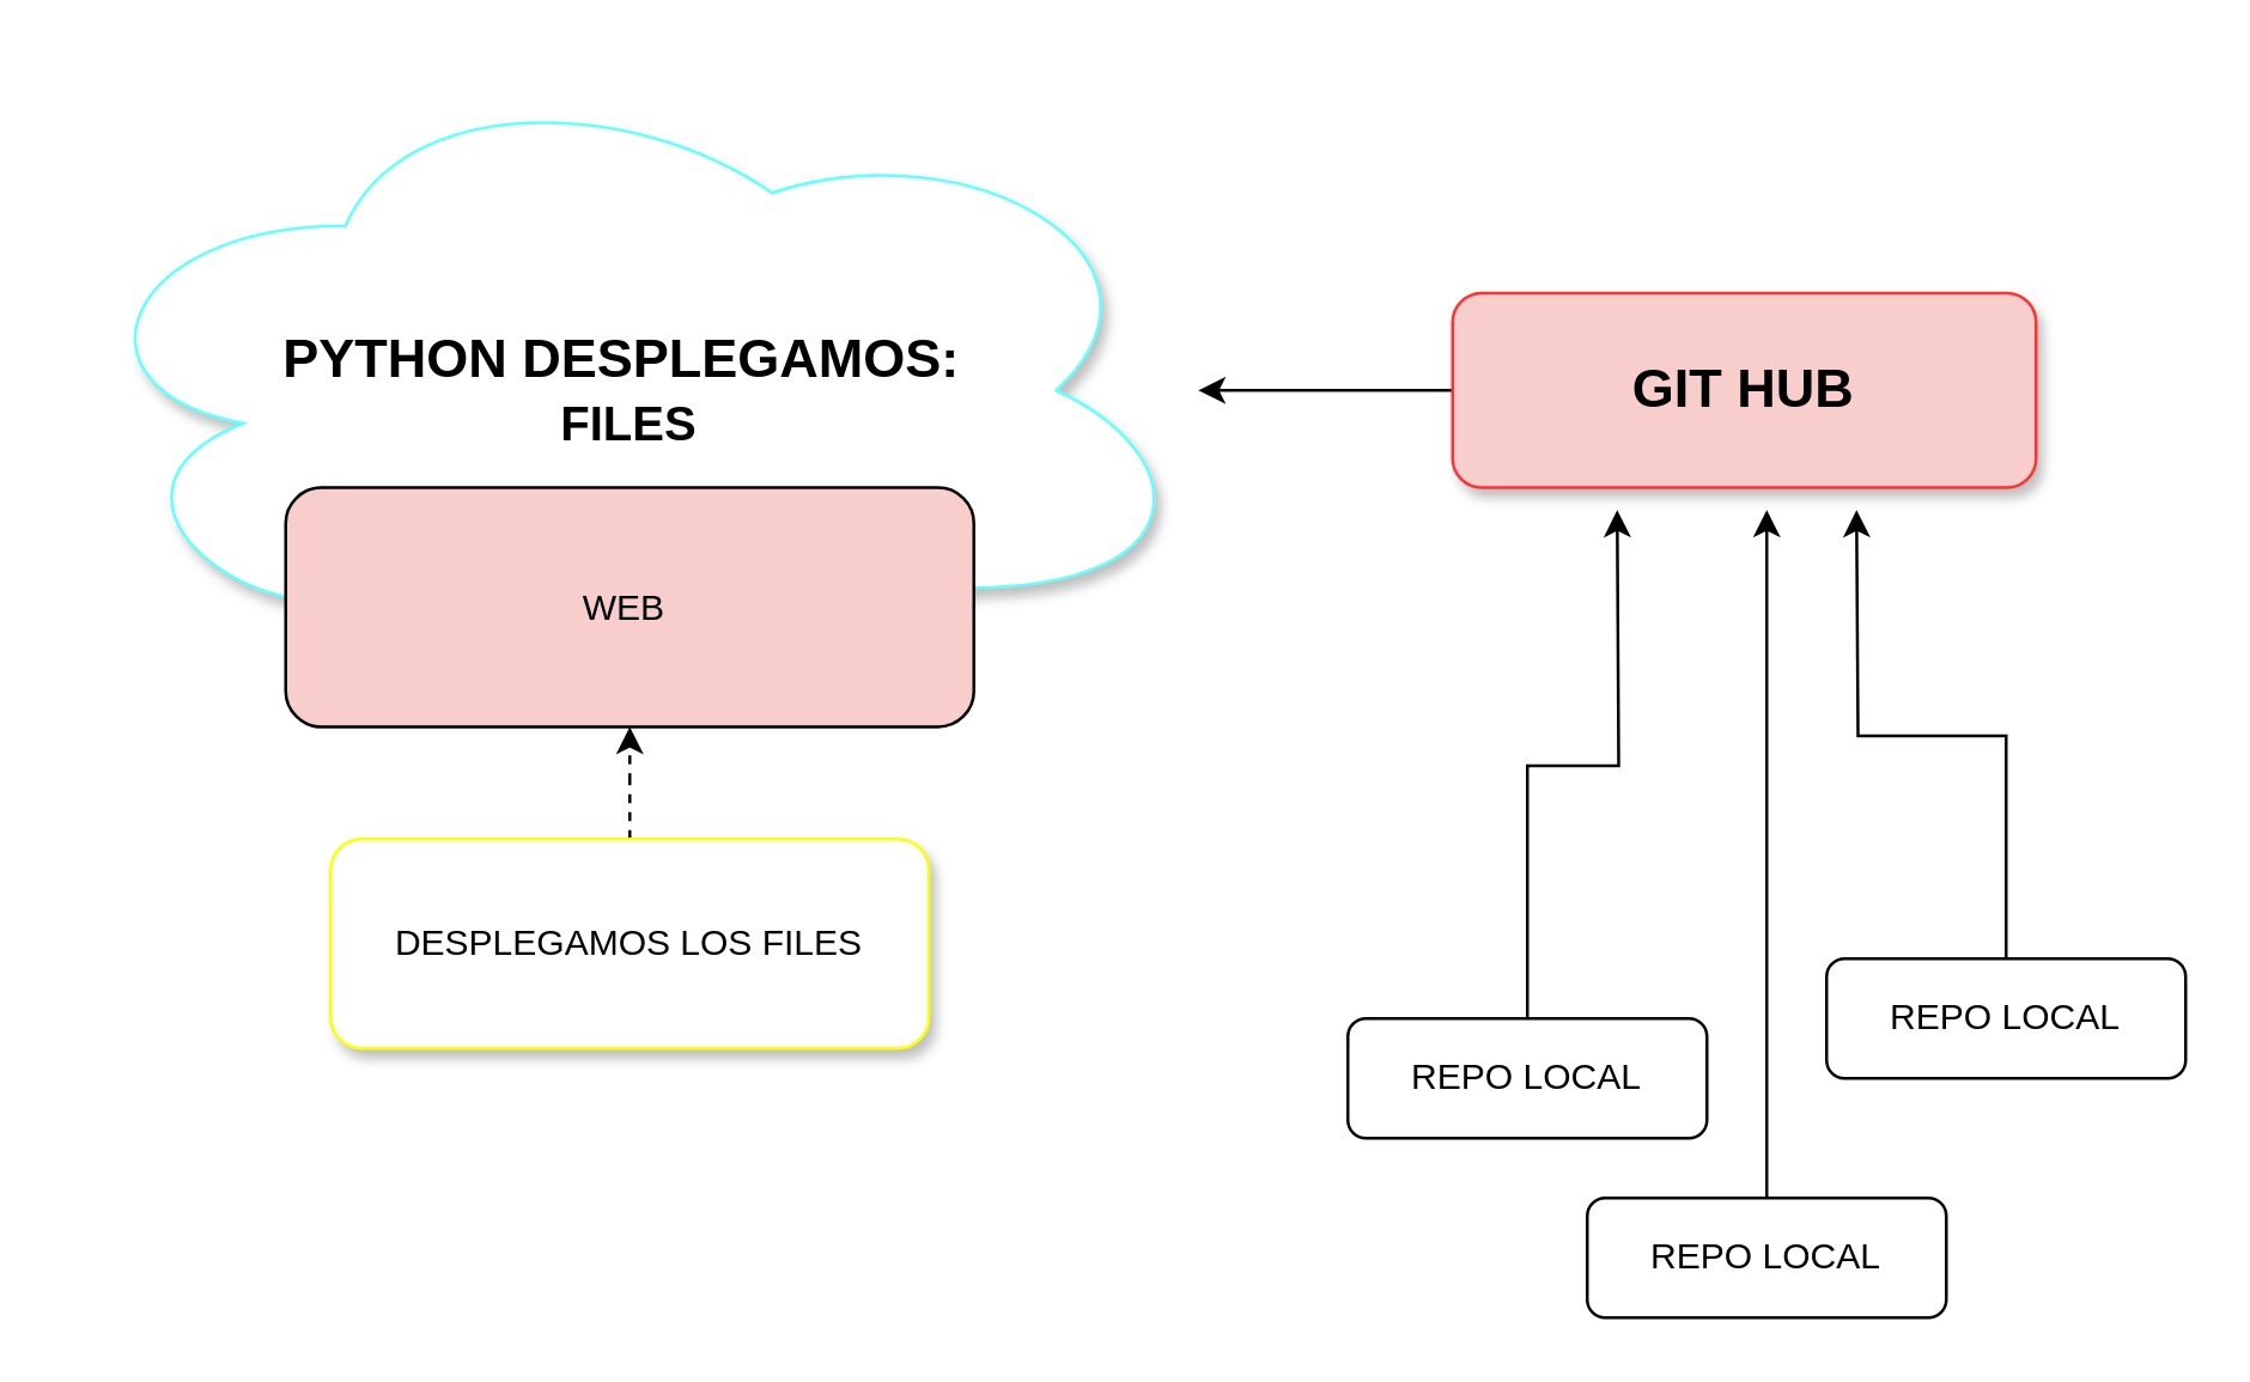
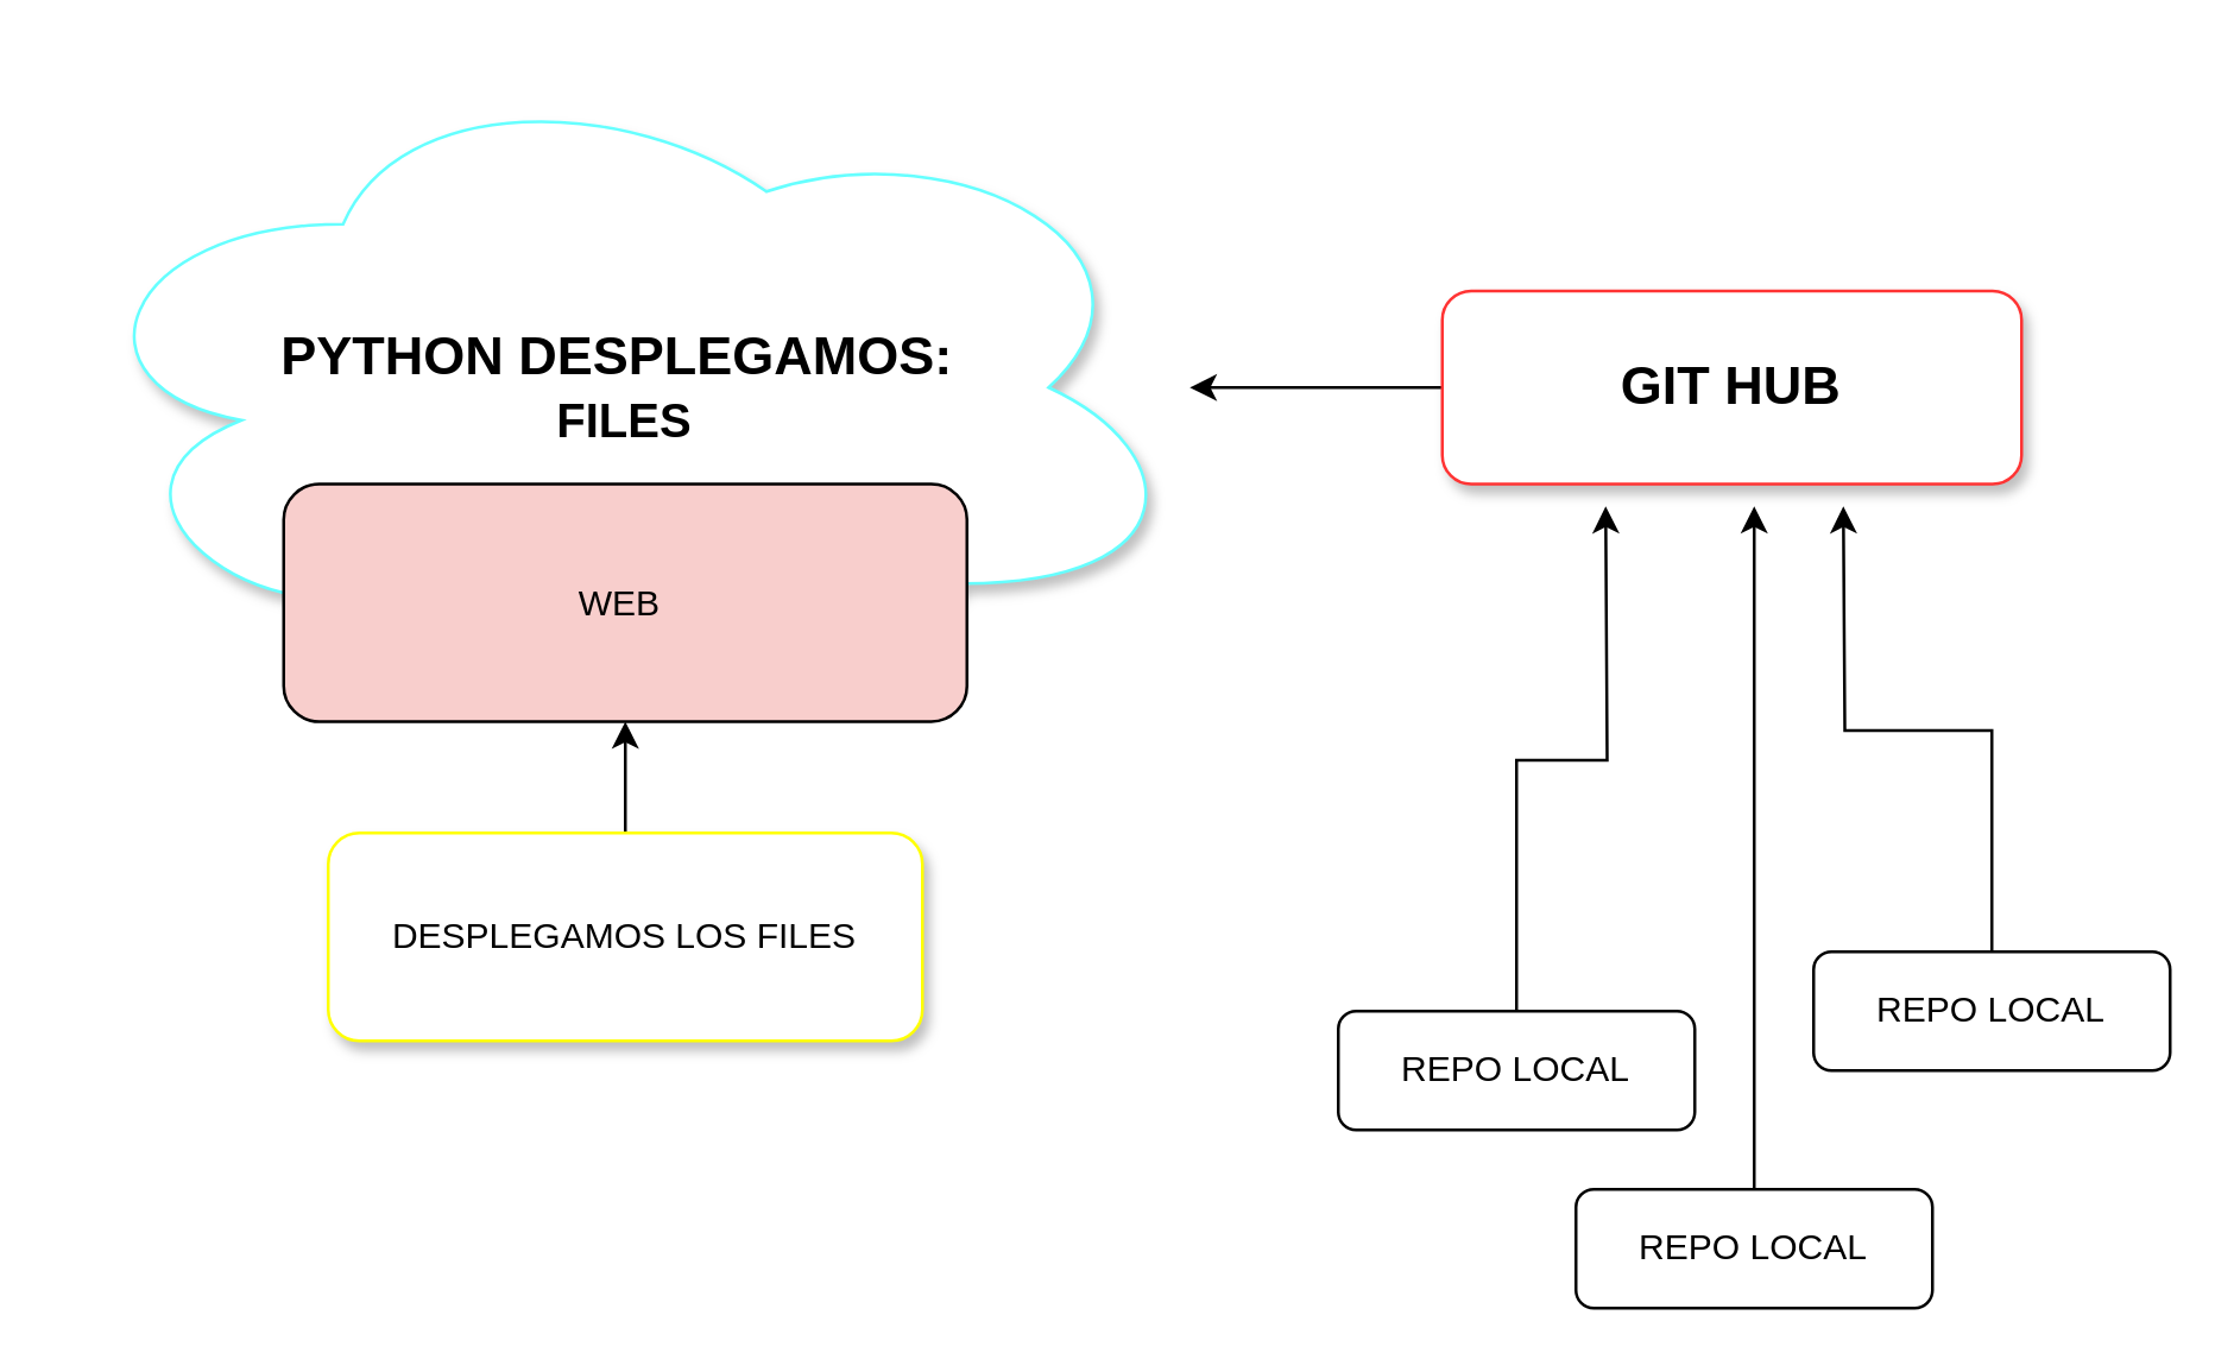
- <mxCell id="8" value="&lt;b&gt;&lt;font style=&quot;font-size: 18px;&quot;&gt;GIT HUB&lt;/font&gt;&lt;/b&gt;" style="rounded=1;whiteSpace=wrap;html=1;strokeColor=#FF3333;shadow=1;fillColor=#f8cecc;" vertex="1" parent="1"><mxGeometry x="485" y="97.5" width="195" height="65" as="geometry" /></mxCell>
+ <mxCell id="8" value="&lt;b&gt;&lt;font style=&quot;font-size: 18px;&quot;&gt;GIT HUB&lt;/font&gt;&lt;/b&gt;" style="rounded=1;whiteSpace=wrap;html=1;strokeColor=#FF3333;shadow=1;" vertex="1" parent="1"><mxGeometry x="485" y="97.5" width="195" height="65" as="geometry" /></mxCell>
- <mxCell id="9" value="" style="edgeStyle=orthogonalEdgeStyle;rounded=0;orthogonalLoop=1;jettySize=auto;html=1;dashed=1;" edge="1" parent="1" source="10" target="13"><mxGeometry relative="1" as="geometry" /></mxCell>
+ <mxCell id="9" value="" style="edgeStyle=orthogonalEdgeStyle;rounded=0;orthogonalLoop=1;jettySize=auto;html=1;" edge="1" parent="1" source="10" target="13"><mxGeometry relative="1" as="geometry" /></mxCell>
